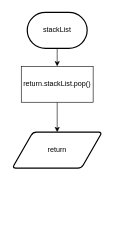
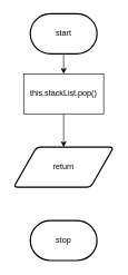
- <mxCell id="5" value="stackList" style="strokeWidth=2;html=1;shape=mxgraph.flowchart.terminator;whiteSpace=wrap;" parent="1" vertex="1"><mxGeometry x="45" y="20" width="100" height="60" as="geometry" /></mxCell>
+ <mxCell id="5" value="start" style="strokeWidth=2;html=1;shape=mxgraph.flowchart.terminator;whiteSpace=wrap;" parent="1" vertex="1"><mxGeometry x="45" y="20" width="100" height="60" as="geometry" /></mxCell>
- <mxCell id="4" value="return.stackList.pop()" style="rounded=0;whiteSpace=wrap;html=1;" parent="1" vertex="1"><mxGeometry x="35" y="110" width="120" height="60" as="geometry" /></mxCell>
+ <mxCell id="4" value="this.stackList.pop()" style="rounded=0;whiteSpace=wrap;html=1;" parent="1" vertex="1"><mxGeometry x="35" y="110" width="120" height="60" as="geometry" /></mxCell>
+ <mxCell id="6" value="stop" style="strokeWidth=2;html=1;shape=mxgraph.flowchart.terminator;whiteSpace=wrap;" parent="1" vertex="1"><mxGeometry x="45" y="330" width="100" height="60" as="geometry" /></mxCell>
